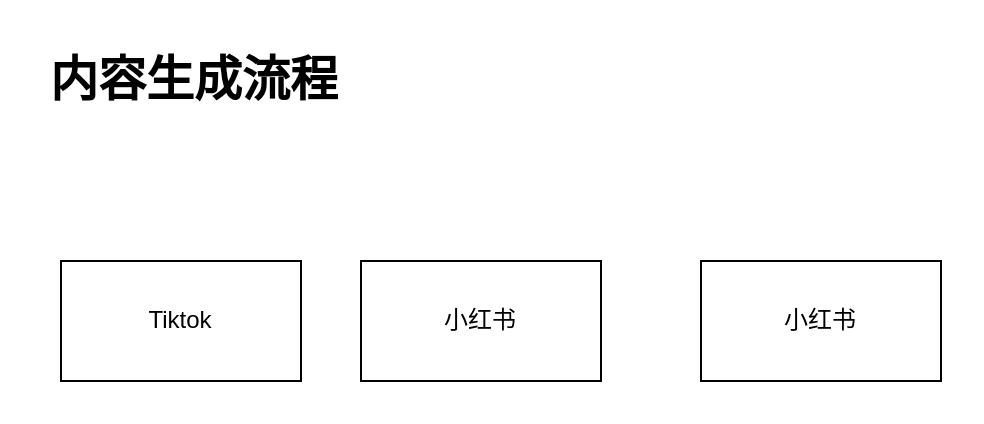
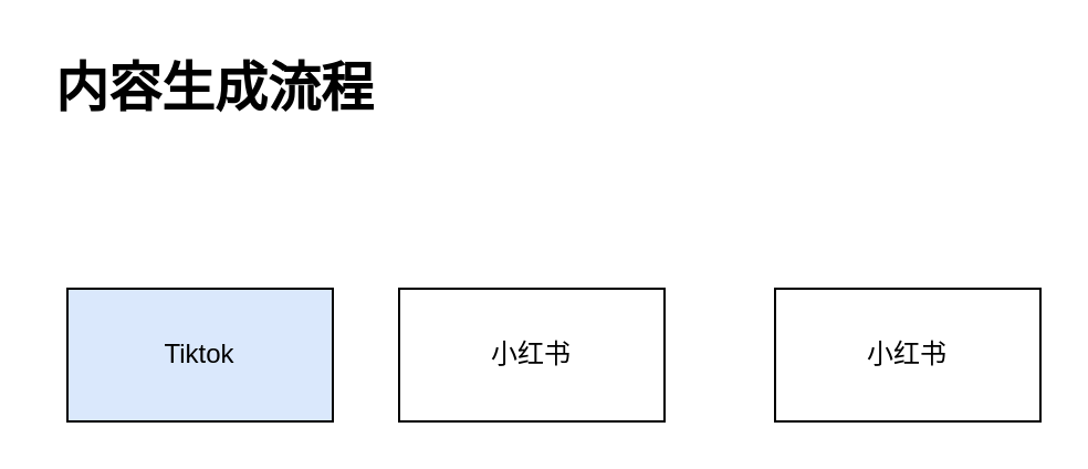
- <mxCell id="2" value="Tiktok" style="rounded=0;whiteSpace=wrap;html=1;" vertex="1" parent="1"><mxGeometry x="30" y="130" width="120" height="60" as="geometry" /></mxCell>
+ <mxCell id="2" value="Tiktok" style="rounded=0;whiteSpace=wrap;html=1;fillColor=#dae8fc;" vertex="1" parent="1"><mxGeometry x="30" y="130" width="120" height="60" as="geometry" /></mxCell>
